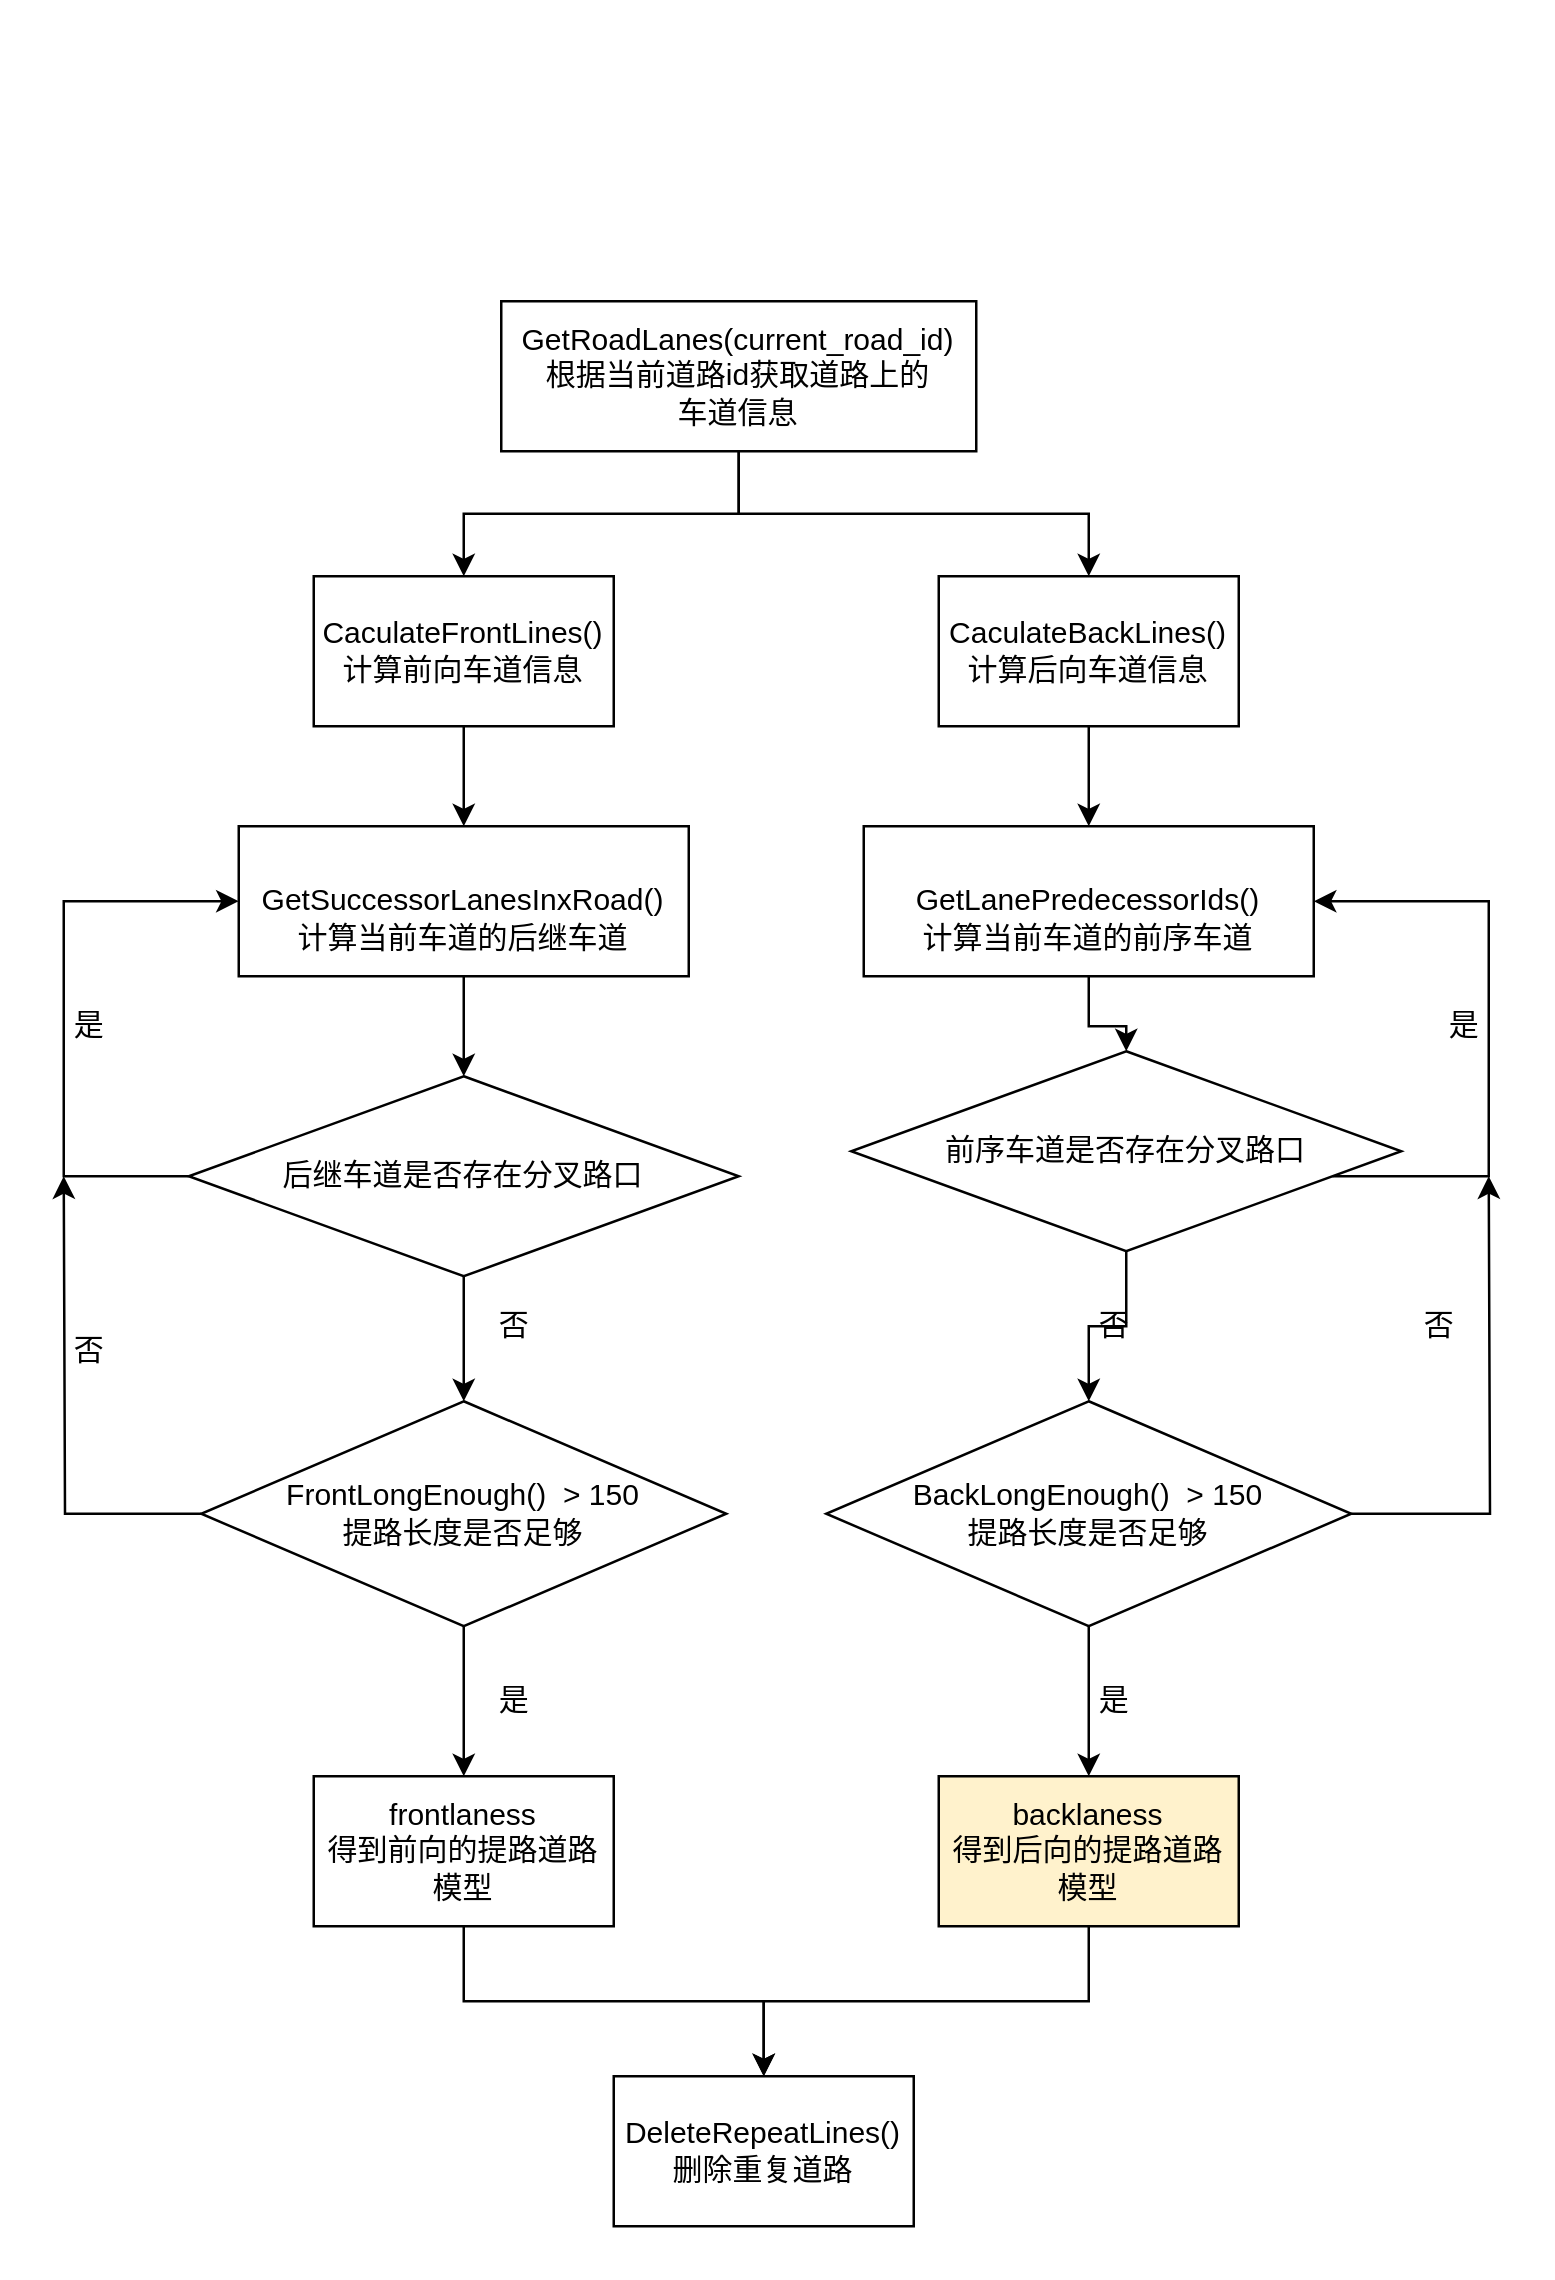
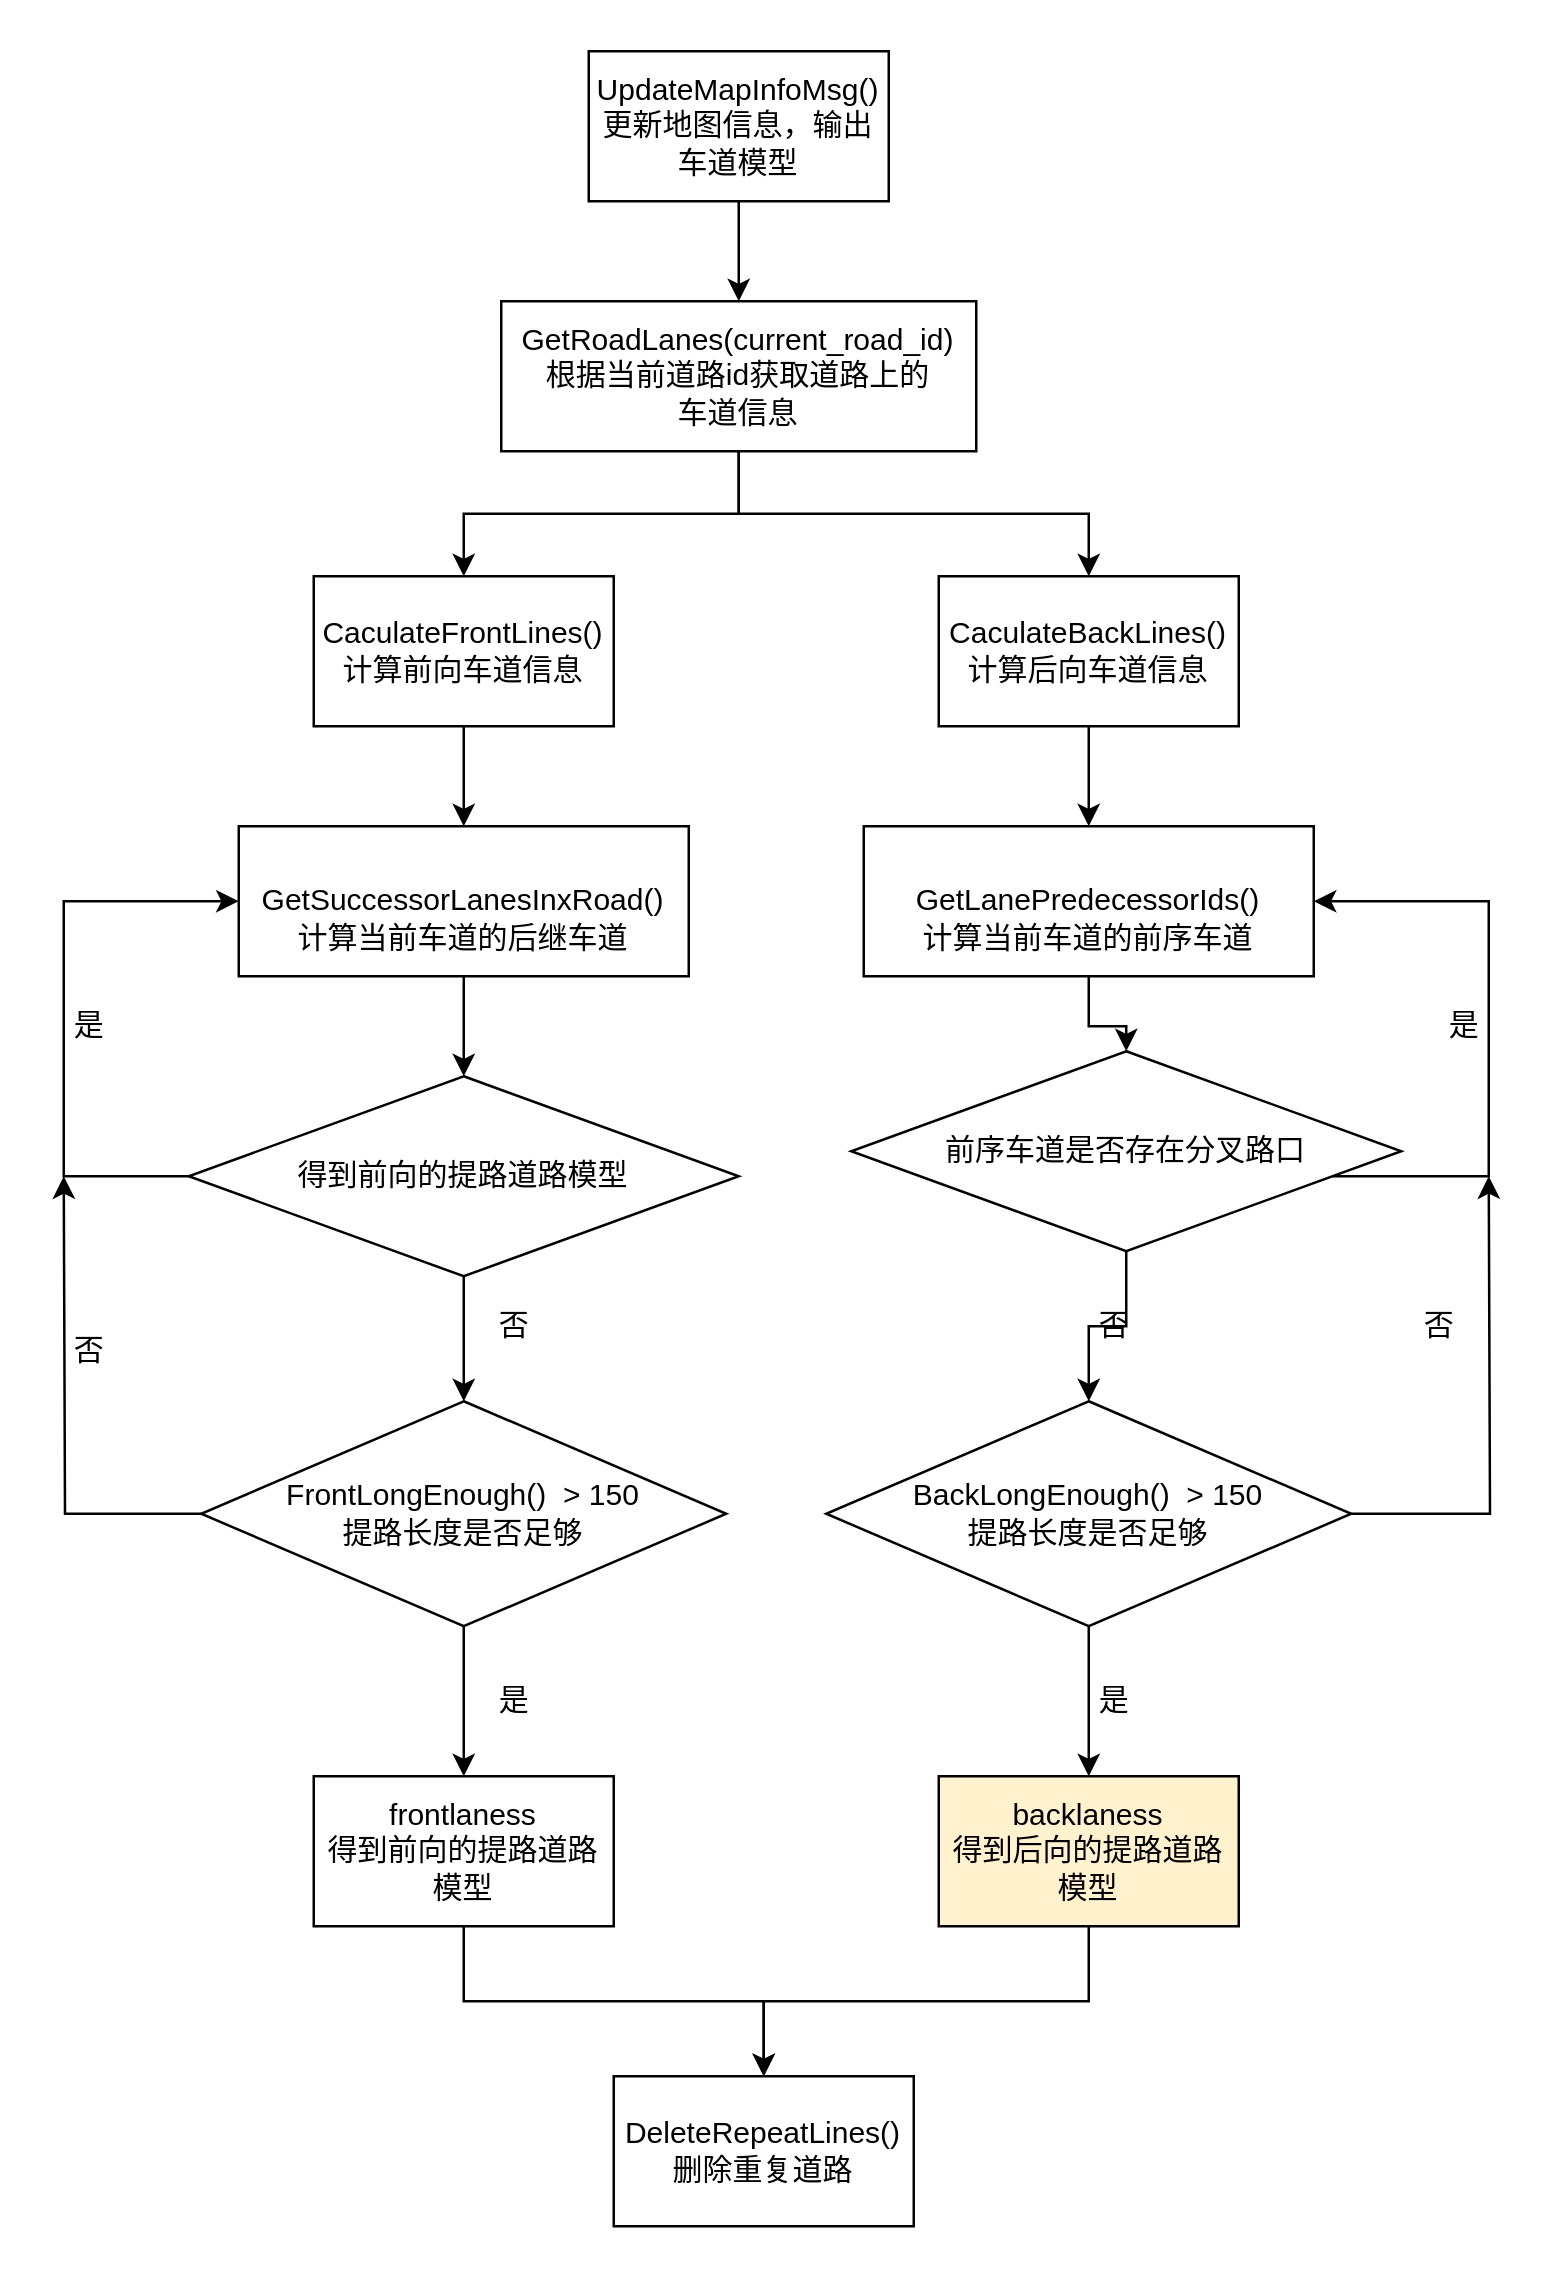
+ <mxCell id="3" value="&lt;div&gt;UpdateMapInfoMsg()&lt;/div&gt;&lt;div&gt;更新地图信息，输出车道模型&lt;br&gt;&lt;/div&gt;" style="rounded=0;whiteSpace=wrap;html=1;" vertex="1" parent="1"><mxGeometry x="235" y="20" width="120" height="60" as="geometry" /></mxCell>
+ <mxCell id="2" value="" style="edgeStyle=orthogonalEdgeStyle;rounded=0;orthogonalLoop=1;jettySize=auto;html=1;" edge="1" parent="1" source="3" target="6"><mxGeometry relative="1" as="geometry" /></mxCell>
- <mxCell id="15" value="后继车道是否存在分叉路口" style="rhombus;whiteSpace=wrap;html=1;rounded=0;" vertex="1" parent="1"><mxGeometry x="75" y="430" width="220" height="80" as="geometry" /></mxCell>
+ <mxCell id="15" value="得到前向的提路道路模型" style="rhombus;whiteSpace=wrap;html=1;rounded=0;" vertex="1" parent="1"><mxGeometry x="75" y="430" width="220" height="80" as="geometry" /></mxCell>
